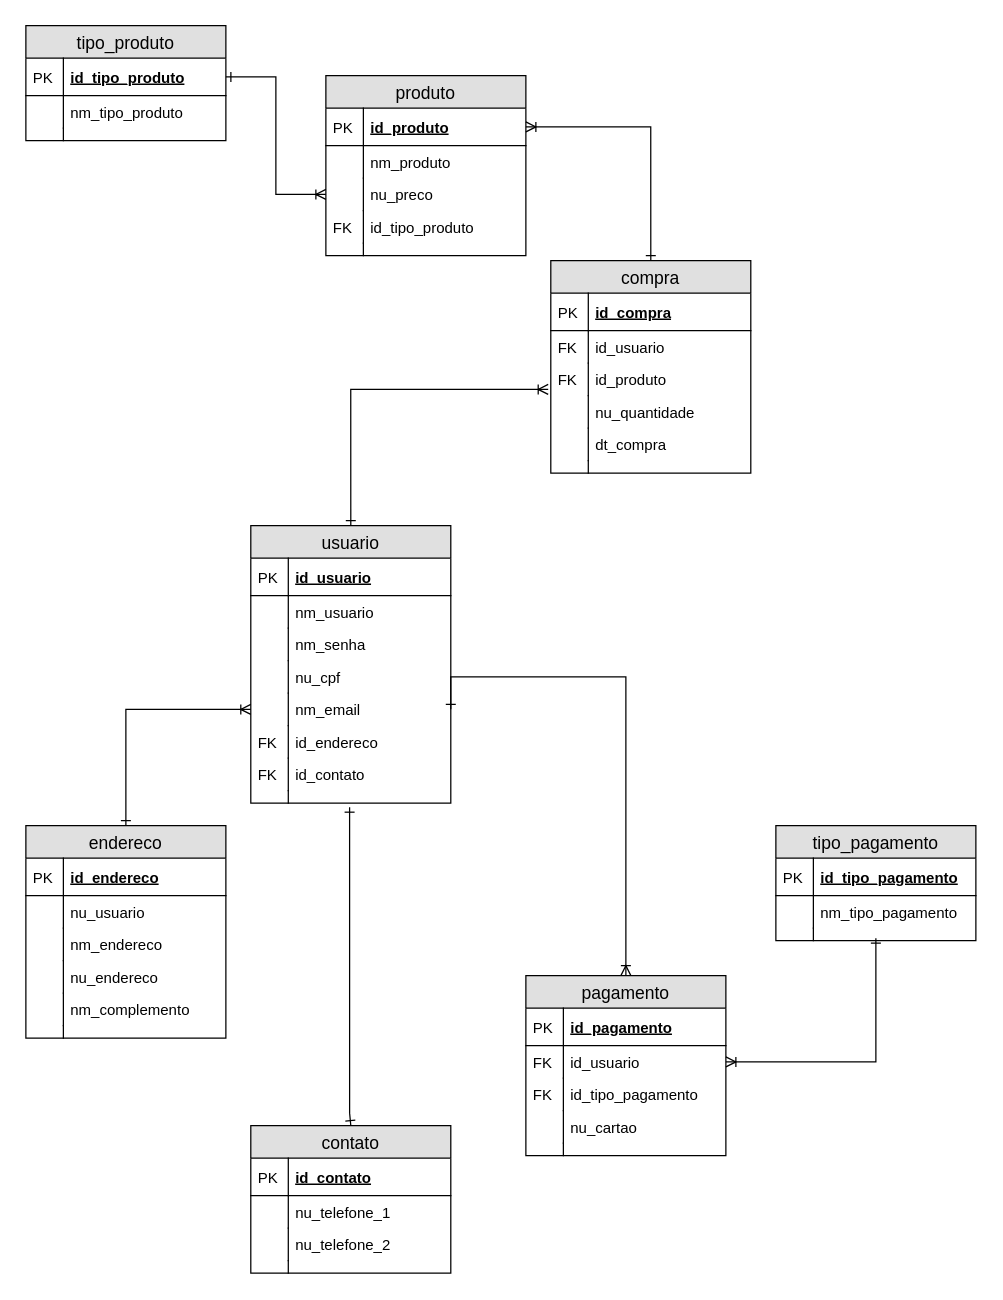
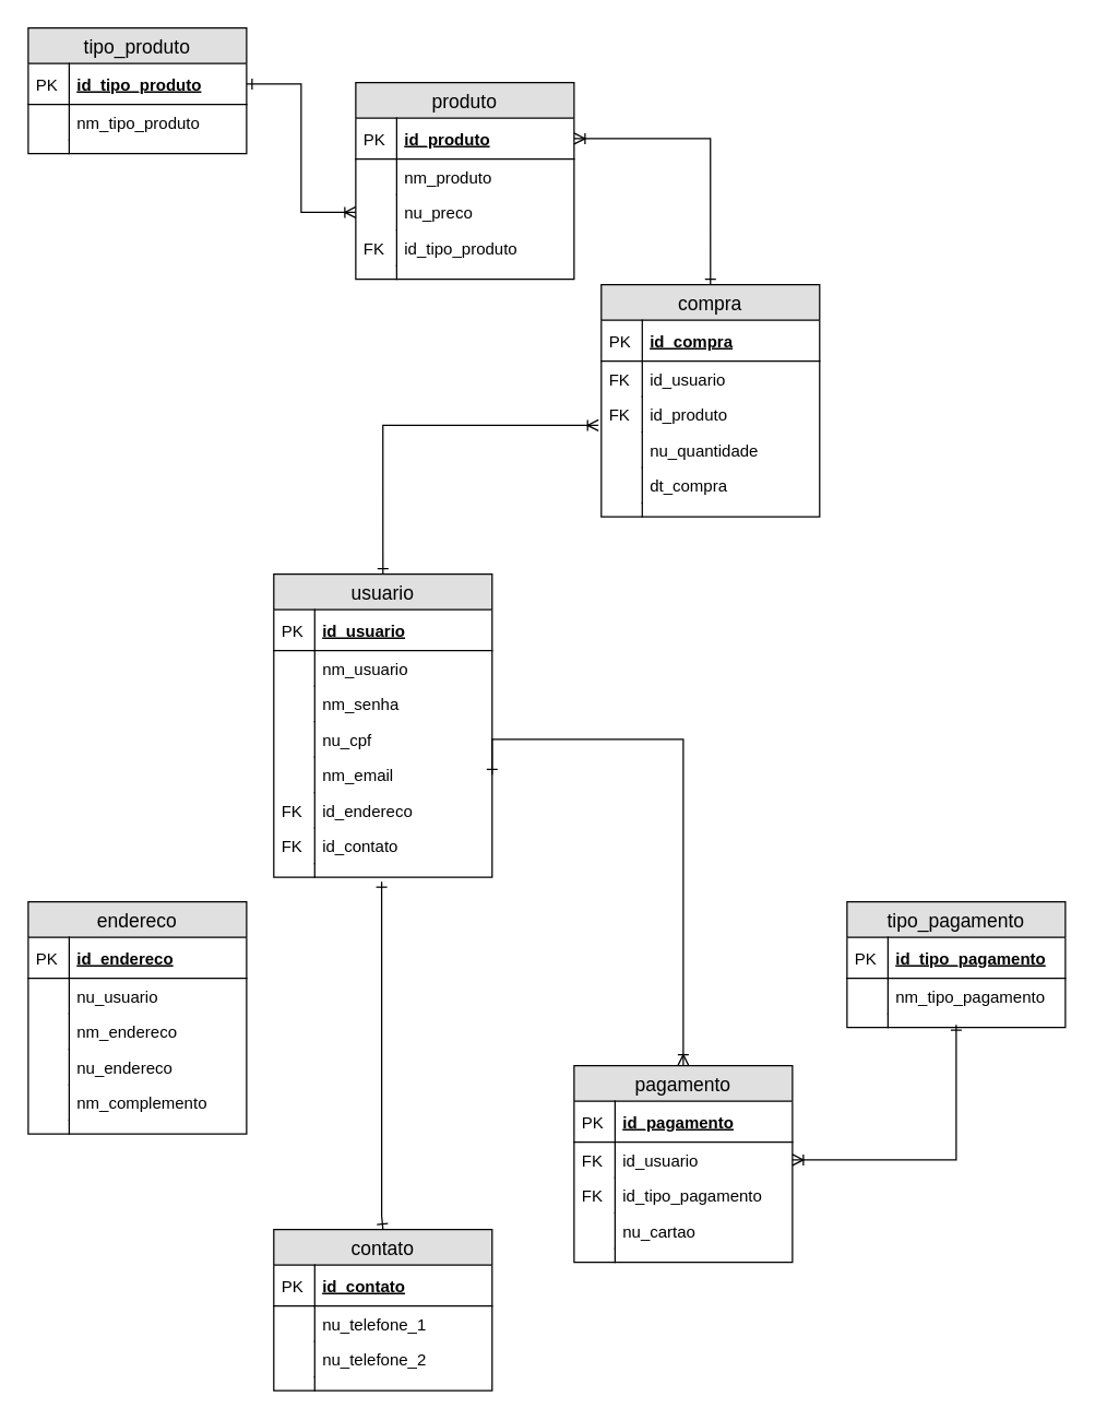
- <mxCell id="19" style="edgeStyle=orthogonalEdgeStyle;rounded=0;orthogonalLoop=1;jettySize=auto;html=1;entryX=0;entryY=0.5;entryDx=0;entryDy=0;startArrow=ERone;startFill=0;endArrow=ERoneToMany;endFill=0;exitX=0.5;exitY=0;exitDx=0;exitDy=0;" parent="1" source="20" target="11" edge="1"><mxGeometry relative="1" as="geometry" /></mxCell>
